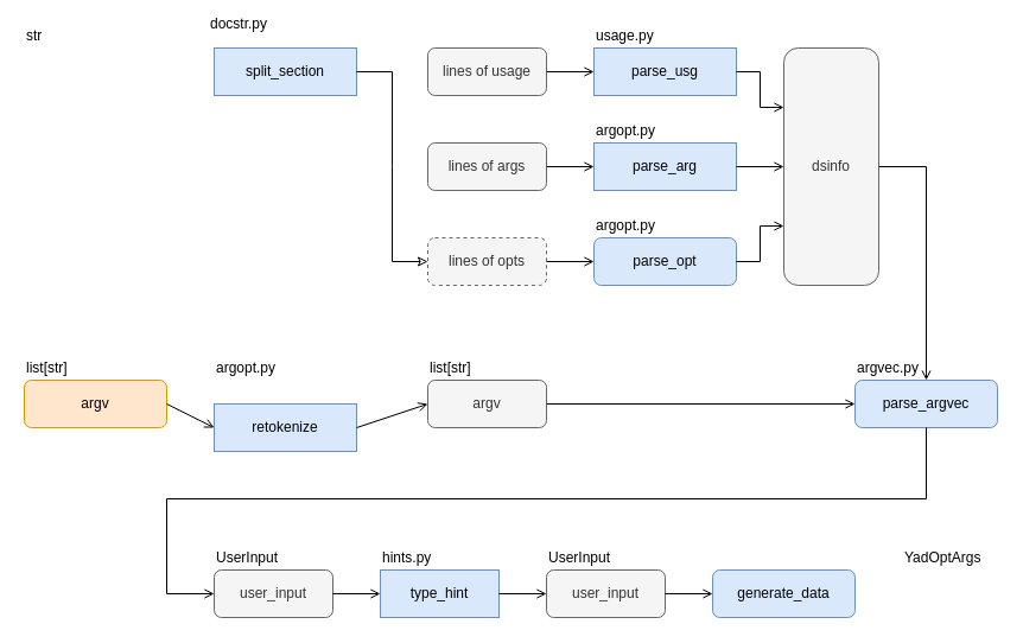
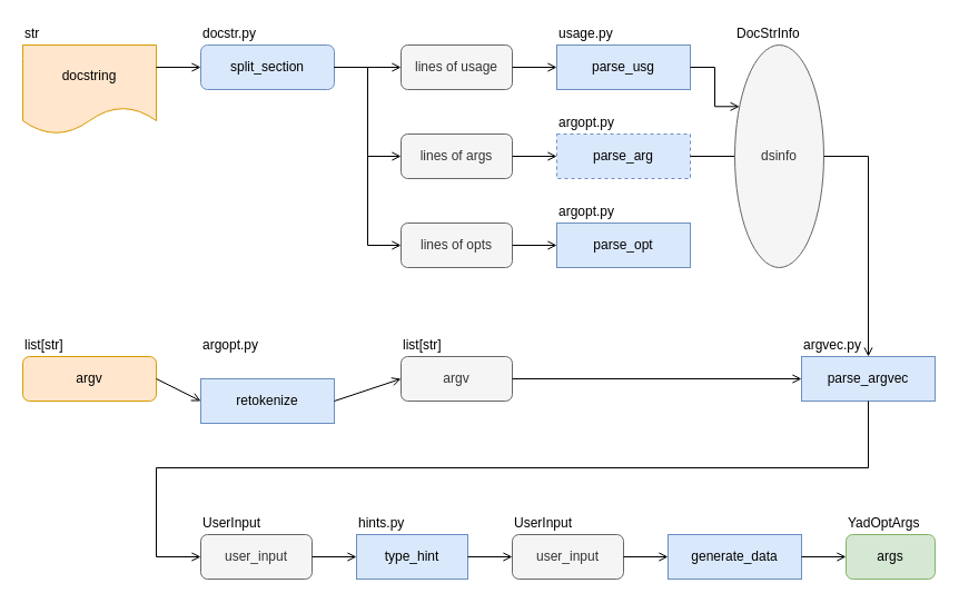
- <mxCell id="15" value="docstr.py" style="text;html=1;align=left;verticalAlign=middle;whiteSpace=wrap;rounded=0;" parent="1" vertex="1"><mxGeometry x="175" y="10" width="60" height="20" as="geometry" /></mxCell>
+ <mxCell id="15" value="docstr.py" style="text;html=1;align=left;verticalAlign=middle;whiteSpace=wrap;rounded=0;" parent="1" vertex="1"><mxGeometry x="180" y="20" width="60" height="20" as="geometry" /></mxCell>
+ <mxCell id="38" value="DocStrInfo" style="text;html=1;align=left;verticalAlign=middle;whiteSpace=wrap;rounded=0;" parent="1" vertex="1"><mxGeometry x="660" y="20" width="60" height="20" as="geometry" /></mxCell>
+ <mxCell id="8" value="" style="endArrow=open;html=1;rounded=0;exitX=1;exitY=0.25;exitDx=0;exitDy=0;entryX=0;entryY=0.5;entryDx=0;entryDy=0;endFill=0;" parent="1" source="2" target="3" edge="1"><mxGeometry width="50" height="50" relative="1" as="geometry"><mxPoint x="330" y="340" as="sourcePoint" /><mxPoint x="380" y="290" as="targetPoint" /></mxGeometry></mxCell>
- <mxCell id="3" value="split_section" style="rounded=0;whiteSpace=wrap;html=1;fillColor=#dae8fc;strokeColor=#6c8ebf;" parent="1" vertex="1"><mxGeometry x="180" y="40" width="120" height="40" as="geometry" /></mxCell>
+ <mxCell id="3" value="split_section" style="whiteSpace=wrap;html=1;fillColor=#dae8fc;strokeColor=#6c8ebf;rounded=1;" parent="1" vertex="1"><mxGeometry x="180" y="40" width="120" height="40" as="geometry" /></mxCell>
+ <mxCell id="9" value="" style="endArrow=open;html=1;rounded=0;exitX=1;exitY=0.5;exitDx=0;exitDy=0;entryX=0;entryY=0.5;entryDx=0;entryDy=0;endFill=0;" parent="1" source="3" target="5" edge="1"><mxGeometry width="50" height="50" relative="1" as="geometry"><mxPoint x="330" y="340" as="sourcePoint" /><mxPoint x="380" y="290" as="targetPoint" /></mxGeometry></mxCell>
+ <mxCell id="2" value="docstring" style="shape=document;whiteSpace=wrap;html=1;boundedLbl=1;fillColor=#ffe6cc;strokeColor=#d79b00;" parent="1" vertex="1"><mxGeometry x="20" y="40" width="120" height="80" as="geometry" /></mxCell>
+ <mxCell id="10" value="" style="endArrow=open;html=1;rounded=0;exitX=1;exitY=0.5;exitDx=0;exitDy=0;entryX=0;entryY=0.5;entryDx=0;entryDy=0;edgeStyle=entityRelationEdgeStyle;endFill=0;" parent="1" source="3" target="6" edge="1"><mxGeometry width="50" height="50" relative="1" as="geometry"><mxPoint x="330" y="340" as="sourcePoint" /><mxPoint x="380" y="290" as="targetPoint" /></mxGeometry></mxCell>
- <mxCell id="13" value="parse_arg" style="rounded=0;whiteSpace=wrap;html=1;fillColor=#dae8fc;strokeColor=#6c8ebf;" parent="1" vertex="1"><mxGeometry x="500" y="120" width="120" height="40" as="geometry" /></mxCell>
+ <mxCell id="13" value="parse_arg" style="rounded=0;whiteSpace=wrap;html=1;fillColor=#dae8fc;strokeColor=#6c8ebf;dashed=1;" parent="1" vertex="1"><mxGeometry x="500" y="120" width="120" height="40" as="geometry" /></mxCell>
- <mxCell id="23" value="" style="endArrow=open;html=1;rounded=0;exitX=1;exitY=0.5;exitDx=0;exitDy=0;endFill=0;entryX=0;entryY=0.5;entryDx=0;entryDy=0;" parent="1" source="13" target="25" edge="1"><mxGeometry width="50" height="50" relative="1" as="geometry"><mxPoint x="630" y="70" as="sourcePoint" /><mxPoint x="670" y="140" as="targetPoint" /></mxGeometry></mxCell>
+ <mxCell id="23" value="" style="endArrow=none;html=1;rounded=0;exitX=1;exitY=0.5;exitDx=0;exitDy=0;endFill=0;entryX=0;entryY=0.5;entryDx=0;entryDy=0;" parent="1" source="13" target="25" edge="1"><mxGeometry width="50" height="50" relative="1" as="geometry"><mxPoint x="630" y="70" as="sourcePoint" /><mxPoint x="670" y="140" as="targetPoint" /></mxGeometry></mxCell>
- <mxCell id="25" value="dsinfo" style="rounded=1;whiteSpace=wrap;html=1;fillColor=#f5f5f5;fontColor=#333333;strokeColor=#666666;" parent="1" vertex="1"><mxGeometry x="660" y="40" width="80" height="200" as="geometry" /></mxCell>
+ <mxCell id="25" value="dsinfo" style="ellipse;whiteSpace=wrap;html=1;fillColor=#f5f5f5;fontColor=#333333;strokeColor=#666666;" parent="1" vertex="1"><mxGeometry x="660" y="40" width="80" height="200" as="geometry" /></mxCell>
- <mxCell id="24" value="" style="endArrow=open;html=1;rounded=0;exitX=1;exitY=0.5;exitDx=0;exitDy=0;entryX=0;entryY=0.75;entryDx=0;entryDy=0;endFill=0;edgeStyle=elbowEdgeStyle;" parent="1" source="14" target="25" edge="1"><mxGeometry width="50" height="50" relative="1" as="geometry"><mxPoint x="630" y="150" as="sourcePoint" /><mxPoint x="660" y="220" as="targetPoint" /></mxGeometry></mxCell>
- <mxCell id="11" value="" style="endArrow=classic;html=1;rounded=0;exitX=1;exitY=0.5;exitDx=0;exitDy=0;entryX=0;entryY=0.5;entryDx=0;entryDy=0;edgeStyle=entityRelationEdgeStyle;endFill=0;" parent="1" source="3" target="7" edge="1"><mxGeometry width="50" height="50" relative="1" as="geometry"><mxPoint x="310" y="70" as="sourcePoint" /><mxPoint x="370" y="130" as="targetPoint" /></mxGeometry></mxCell>
+ <mxCell id="11" value="" style="endArrow=open;html=1;rounded=0;exitX=1;exitY=0.5;exitDx=0;exitDy=0;entryX=0;entryY=0.5;entryDx=0;entryDy=0;edgeStyle=entityRelationEdgeStyle;endFill=0;" parent="1" source="3" target="7" edge="1"><mxGeometry width="50" height="50" relative="1" as="geometry"><mxPoint x="310" y="70" as="sourcePoint" /><mxPoint x="370" y="130" as="targetPoint" /></mxGeometry></mxCell>
- <mxCell id="7" value="lines of opts" style="rounded=1;whiteSpace=wrap;html=1;fillColor=#f5f5f5;fontColor=#333333;strokeColor=#666666;dashed=1;" parent="1" vertex="1"><mxGeometry x="360" y="200" width="100" height="40" as="geometry" /></mxCell>
+ <mxCell id="7" value="lines of opts" style="rounded=1;whiteSpace=wrap;html=1;fillColor=#f5f5f5;fontColor=#333333;strokeColor=#666666;" parent="1" vertex="1"><mxGeometry x="360" y="200" width="100" height="40" as="geometry" /></mxCell>
- <mxCell id="14" value="parse_opt" style="whiteSpace=wrap;html=1;fillColor=#dae8fc;strokeColor=#6c8ebf;rounded=1;" parent="1" vertex="1"><mxGeometry x="500" y="200" width="120" height="40" as="geometry" /></mxCell>
+ <mxCell id="14" value="parse_opt" style="rounded=0;whiteSpace=wrap;html=1;fillColor=#dae8fc;strokeColor=#6c8ebf;" parent="1" vertex="1"><mxGeometry x="500" y="200" width="120" height="40" as="geometry" /></mxCell>
- <mxCell id="27" value="parse_argvec" style="whiteSpace=wrap;html=1;fillColor=#dae8fc;strokeColor=#6c8ebf;rounded=1;" parent="1" vertex="1"><mxGeometry x="720" y="320" width="120" height="40" as="geometry" /></mxCell>
+ <mxCell id="27" value="parse_argvec" style="rounded=0;whiteSpace=wrap;html=1;fillColor=#dae8fc;strokeColor=#6c8ebf;" parent="1" vertex="1"><mxGeometry x="720" y="320" width="120" height="40" as="geometry" /></mxCell>
- <mxCell id="48" value="generate_data" style="whiteSpace=wrap;html=1;fillColor=#dae8fc;strokeColor=#6c8ebf;rounded=1;" parent="1" vertex="1"><mxGeometry x="600" y="480" width="120" height="40" as="geometry" /></mxCell>
+ <mxCell id="48" value="generate_data" style="rounded=0;whiteSpace=wrap;html=1;fillColor=#dae8fc;strokeColor=#6c8ebf;" parent="1" vertex="1"><mxGeometry x="600" y="480" width="120" height="40" as="geometry" /></mxCell>
+ <mxCell id="50" value="" style="endArrow=open;html=1;rounded=0;endFill=0;exitX=1;exitY=0.5;exitDx=0;exitDy=0;entryX=0;entryY=0.5;entryDx=0;entryDy=0;" parent="1" source="48" target="49" edge="1"><mxGeometry width="50" height="50" relative="1" as="geometry"><mxPoint x="570" y="510" as="sourcePoint" /><mxPoint x="610" y="510" as="targetPoint" /></mxGeometry></mxCell>
+ <mxCell id="49" value="args" style="rounded=1;whiteSpace=wrap;html=1;fillColor=#d5e8d4;strokeColor=#82b366;" parent="1" vertex="1"><mxGeometry x="760" y="480" width="80" height="40" as="geometry" /></mxCell>
